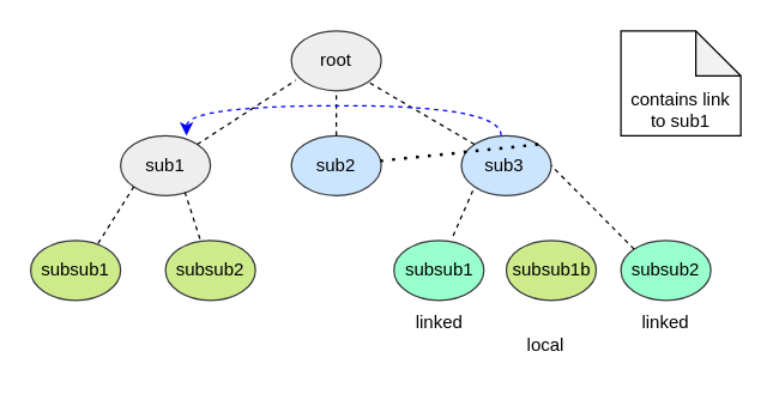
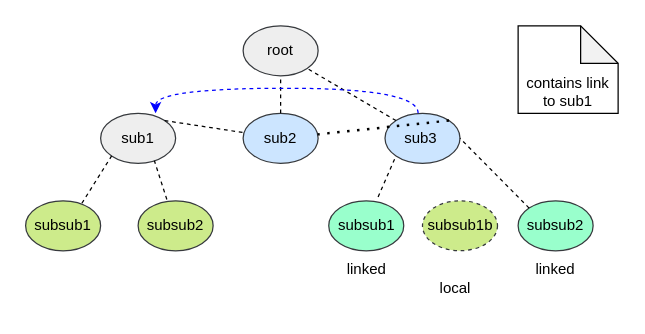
- <mxCell id="8" value="" style="endArrow=none;dashed=1;html=1;rounded=0;exitX=1;exitY=0;exitDx=0;exitDy=0;entryX=0.05;entryY=0.825;entryDx=0;entryDy=0;entryPerimeter=0;" edge="1" parent="1" source="3" target="2"><mxGeometry width="50" height="50" relative="1" as="geometry"><mxPoint x="344" y="50" as="sourcePoint" /><mxPoint x="394" as="targetPoint" y="0" /></mxGeometry></mxCell>
+ <mxCell id="8" value="" style="endArrow=none;dashed=1;html=1;rounded=0;exitX=1;exitY=0;exitDx=0;exitDy=0;" edge="1" parent="1" source="3" target="4"><mxGeometry width="50" height="50" relative="1" as="geometry"><mxPoint x="344" y="50" as="sourcePoint" /><mxPoint x="394" as="targetPoint" y="0" /></mxGeometry></mxCell>
- <mxCell id="16" value="subsub1b" style="ellipse;whiteSpace=wrap;html=1;fillColor=#cdeb8b;strokeColor=#36393d;" vertex="1" parent="1"><mxGeometry x="337.5" y="160" width="60" height="40" as="geometry" /></mxCell>
+ <mxCell id="16" value="subsub1b" style="ellipse;whiteSpace=wrap;html=1;fillColor=#cdeb8b;strokeColor=#36393d;dashed=1;" vertex="1" parent="1"><mxGeometry x="337.5" y="160" width="60" height="40" as="geometry" /></mxCell>
